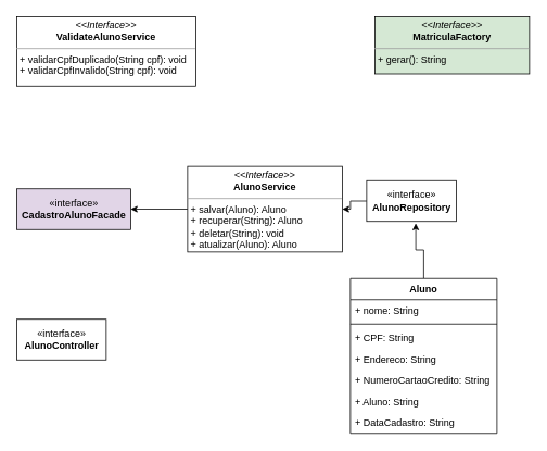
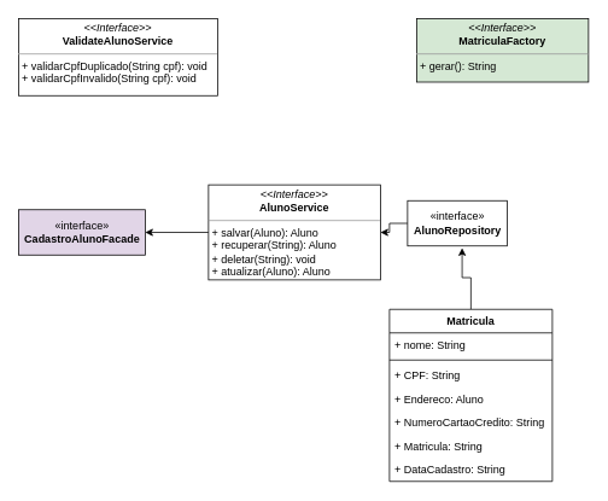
- <mxCell id="3" value="Aluno" style="swimlane;fontStyle=1;align=center;verticalAlign=top;childLayout=stackLayout;horizontal=1;startSize=26;horizontalStack=0;resizeParent=1;resizeParentMax=0;resizeLast=0;collapsible=1;marginBottom=0;" parent="1" vertex="1"><mxGeometry x="430" y="341" width="180" height="190" as="geometry" /></mxCell>
+ <mxCell id="3" value="Matricula" style="swimlane;fontStyle=1;align=center;verticalAlign=top;childLayout=stackLayout;horizontal=1;startSize=26;horizontalStack=0;resizeParent=1;resizeParentMax=0;resizeLast=0;collapsible=1;marginBottom=0;" parent="1" vertex="1"><mxGeometry x="430" y="341" width="180" height="190" as="geometry" /></mxCell>
- <mxCell id="14" value="«interface»&lt;br&gt;&lt;b&gt;AlunoController&lt;/b&gt;" style="html=1;" parent="1" vertex="1"><mxGeometry x="20" y="391" width="110" height="50" as="geometry" /></mxCell>
- <mxCell id="7" value="+ Endereco: String" style="text;strokeColor=none;fillColor=none;align=left;verticalAlign=top;spacingLeft=4;spacingRight=4;overflow=hidden;rotatable=0;points=[[0,0.5],[1,0.5]];portConstraint=eastwest;" parent="3" vertex="1"><mxGeometry y="86" width="180" height="26" as="geometry" /></mxCell>
+ <mxCell id="7" value="+ Endereco: Aluno" style="text;strokeColor=none;fillColor=none;align=left;verticalAlign=top;spacingLeft=4;spacingRight=4;overflow=hidden;rotatable=0;points=[[0,0.5],[1,0.5]];portConstraint=eastwest;" parent="3" vertex="1"><mxGeometry y="86" width="180" height="26" as="geometry" /></mxCell>
- <mxCell id="9" value="+ Aluno: String" style="text;strokeColor=none;fillColor=none;align=left;verticalAlign=top;spacingLeft=4;spacingRight=4;overflow=hidden;rotatable=0;points=[[0,0.5],[1,0.5]];portConstraint=eastwest;" parent="3" vertex="1"><mxGeometry y="138" width="180" height="26" as="geometry" /></mxCell>
+ <mxCell id="9" value="+ Matricula: String" style="text;strokeColor=none;fillColor=none;align=left;verticalAlign=top;spacingLeft=4;spacingRight=4;overflow=hidden;rotatable=0;points=[[0,0.5],[1,0.5]];portConstraint=eastwest;" parent="3" vertex="1"><mxGeometry y="138" width="180" height="26" as="geometry" /></mxCell>
